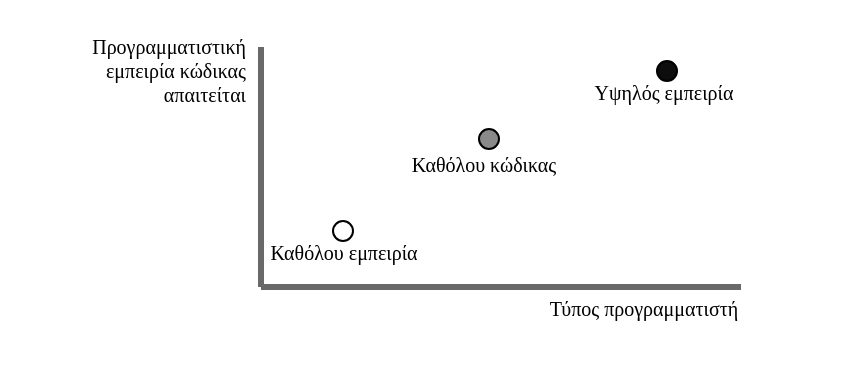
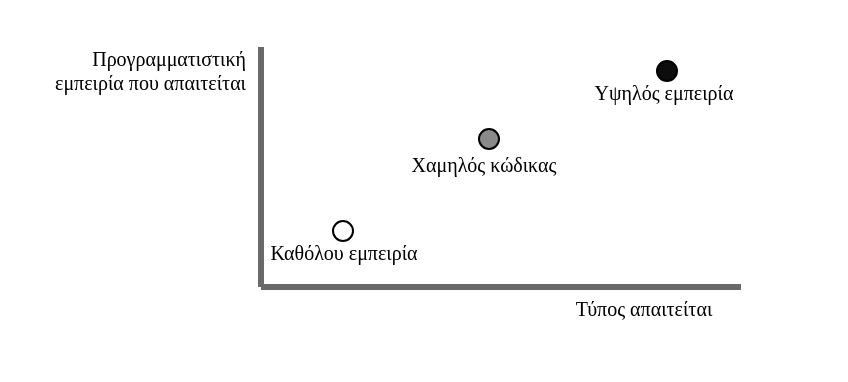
- <mxCell id="4" value="Προγραμματιστική εμπειρία κώδικας απαιτείται" style="text;html=1;align=right;verticalAlign=middle;whiteSpace=wrap;rounded=0;fontFamily=Garamond;fontSize=10;fontStyle=0" vertex="1" parent="1"><mxGeometry x="20" y="20" width="105" height="30" as="geometry" /></mxCell>
+ <mxCell id="4" value="Προγραμματιστική εμπειρία που απαιτείται" style="text;html=1;align=right;verticalAlign=middle;whiteSpace=wrap;rounded=0;fontFamily=Garamond;fontSize=10;fontStyle=0" vertex="1" parent="1"><mxGeometry x="20" y="20" width="105" height="30" as="geometry" /></mxCell>
- <mxCell id="11" value="Καθόλου κώδικας" style="text;html=1;align=center;verticalAlign=middle;whiteSpace=wrap;rounded=0;fontFamily=Garamond;fontSize=10;fontStyle=0" vertex="1" parent="1"><mxGeometry x="172" y="67" width="140" height="30" as="geometry" /></mxCell>
+ <mxCell id="11" value="Χαμηλός κώδικας" style="text;html=1;align=center;verticalAlign=middle;whiteSpace=wrap;rounded=0;fontFamily=Garamond;fontSize=10;fontStyle=0" vertex="1" parent="1"><mxGeometry x="172" y="67" width="140" height="30" as="geometry" /></mxCell>
- <mxCell id="5" value="Τύπος προγραμματιστή" style="text;html=1;align=center;verticalAlign=middle;whiteSpace=wrap;rounded=0;fontFamily=Garamond;fontSize=10;fontStyle=0" vertex="1" parent="1"><mxGeometry x="252" y="139" width="140" height="30" as="geometry" /></mxCell>
+ <mxCell id="5" value="Τύπος απαιτείται" style="text;html=1;align=center;verticalAlign=middle;whiteSpace=wrap;rounded=0;fontFamily=Garamond;fontSize=10;fontStyle=0" vertex="1" parent="1"><mxGeometry x="252" y="139" width="140" height="30" as="geometry" /></mxCell>
